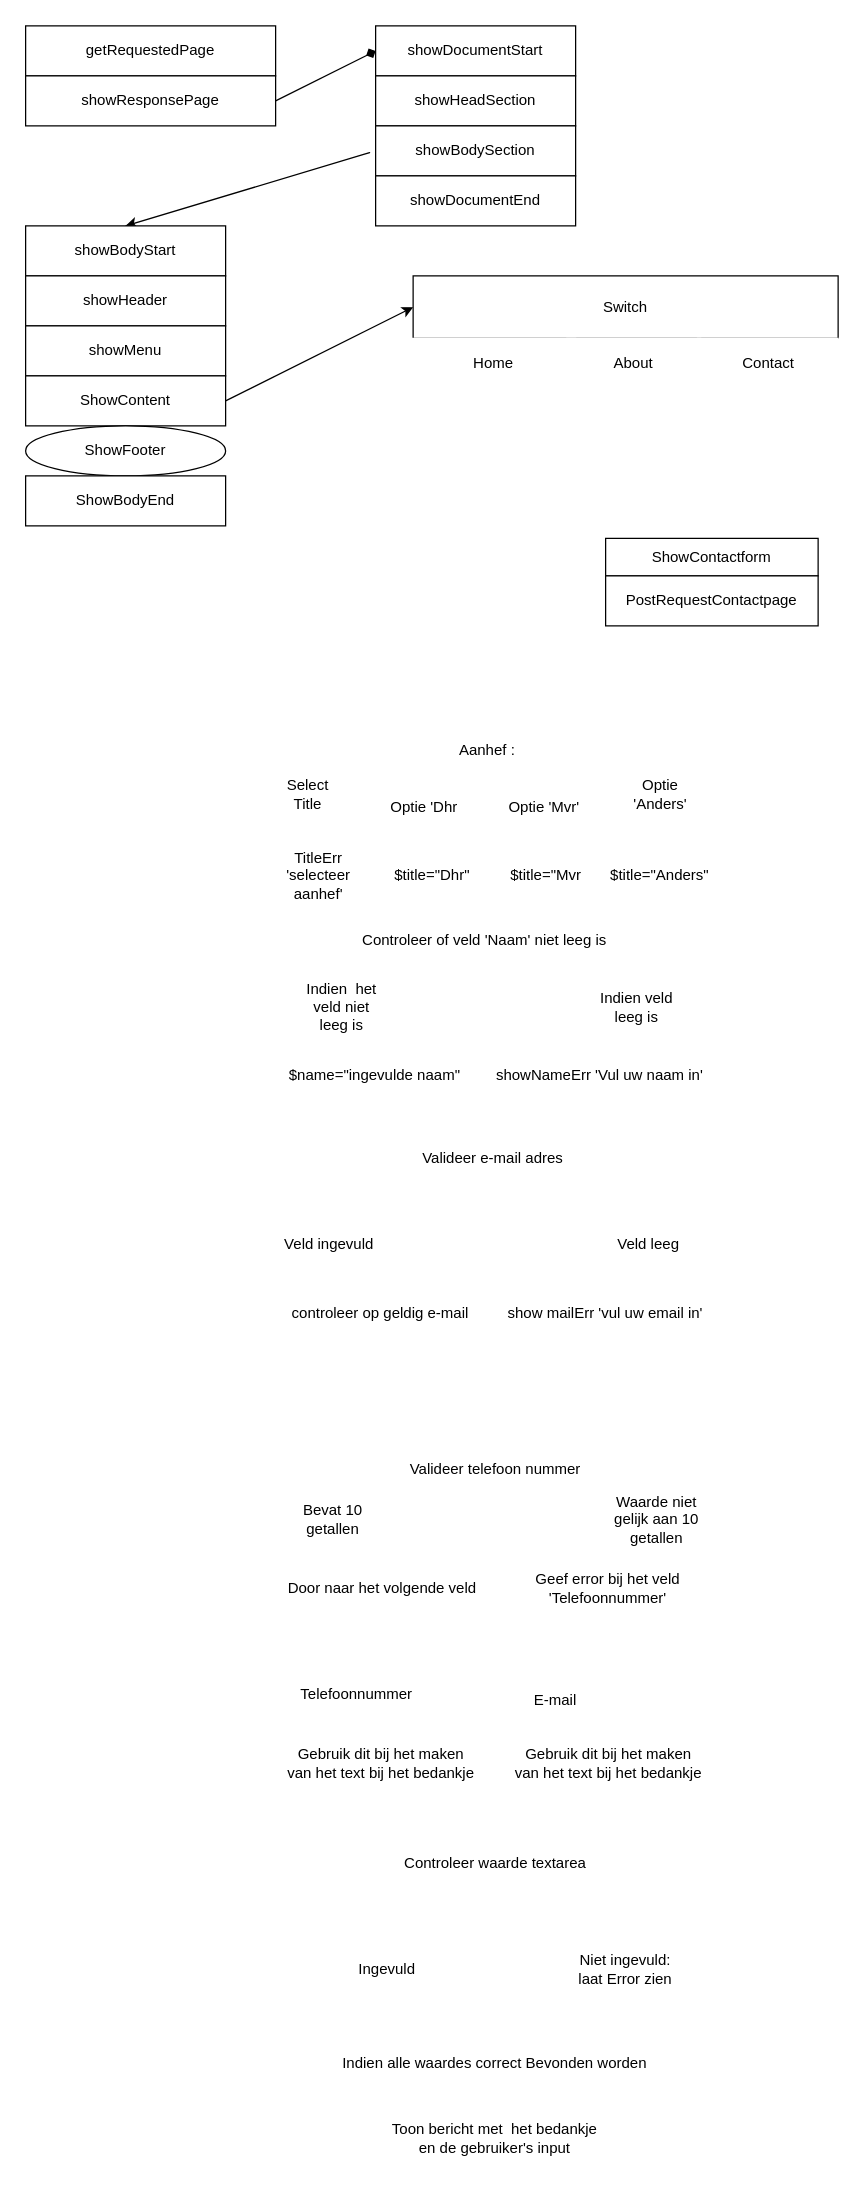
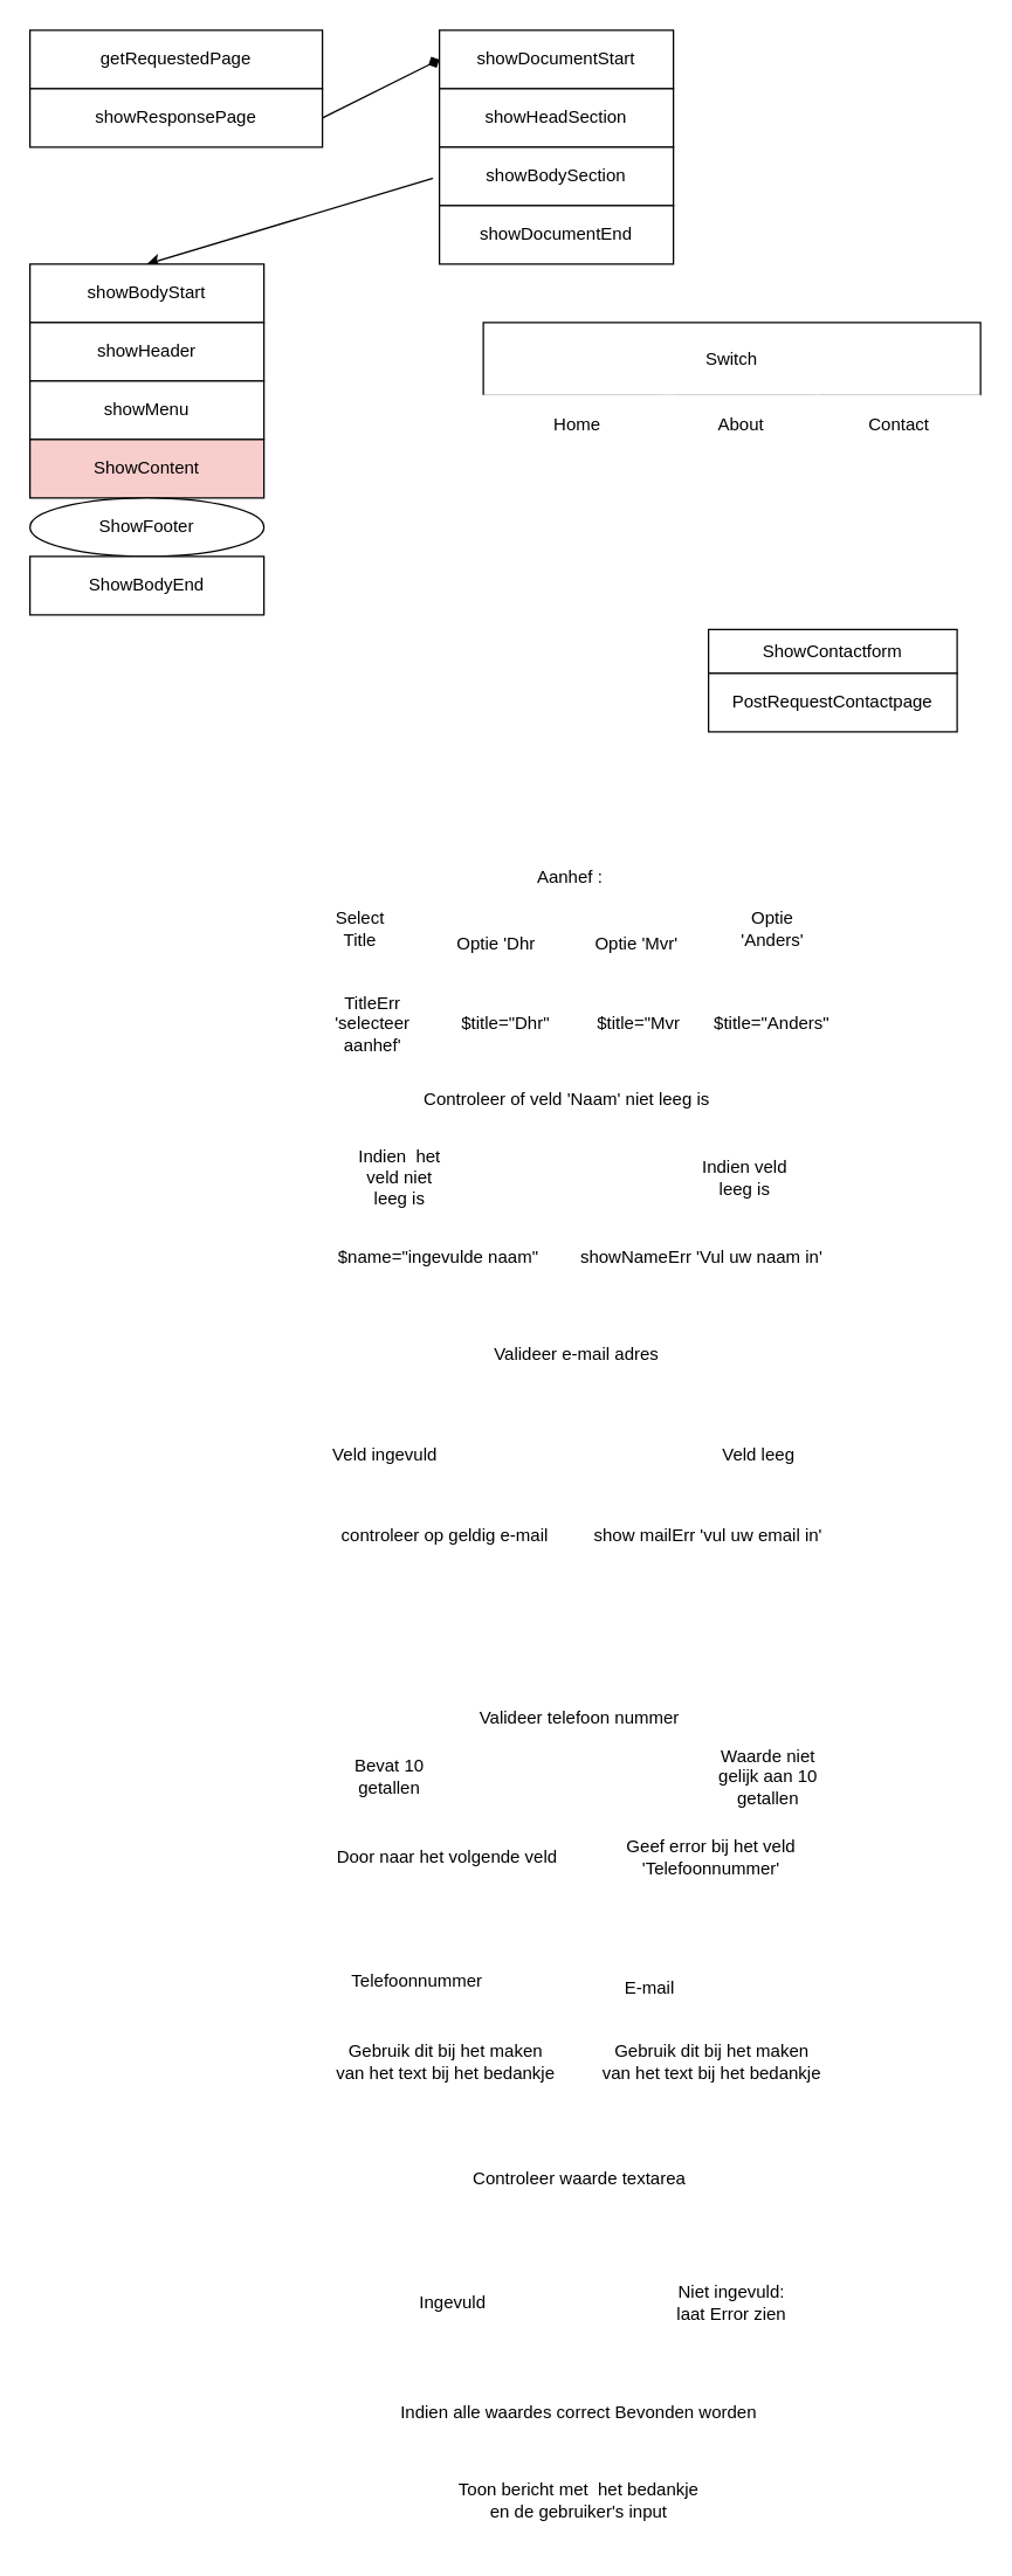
- <mxCell id="16" value="" style="endArrow=classic;html=1;exitX=1;exitY=0.5;exitDx=0;exitDy=0;entryX=0;entryY=0.5;entryDx=0;entryDy=0;" parent="1" source="13" target="17" edge="1"><mxGeometry width="50" height="50" relative="1" as="geometry"><mxPoint x="340" y="300" as="sourcePoint" /><mxPoint x="390" y="250" as="targetPoint" /></mxGeometry></mxCell>
- <mxCell id="13" value="ShowContent" style="rounded=0;whiteSpace=wrap;html=1;" parent="1" vertex="1"><mxGeometry x="20" y="300" width="160" height="40" as="geometry" /></mxCell>
+ <mxCell id="13" value="ShowContent" style="rounded=0;whiteSpace=wrap;html=1;fillColor=#f8cecc;" parent="1" vertex="1"><mxGeometry x="20" y="300" width="160" height="40" as="geometry" /></mxCell>
